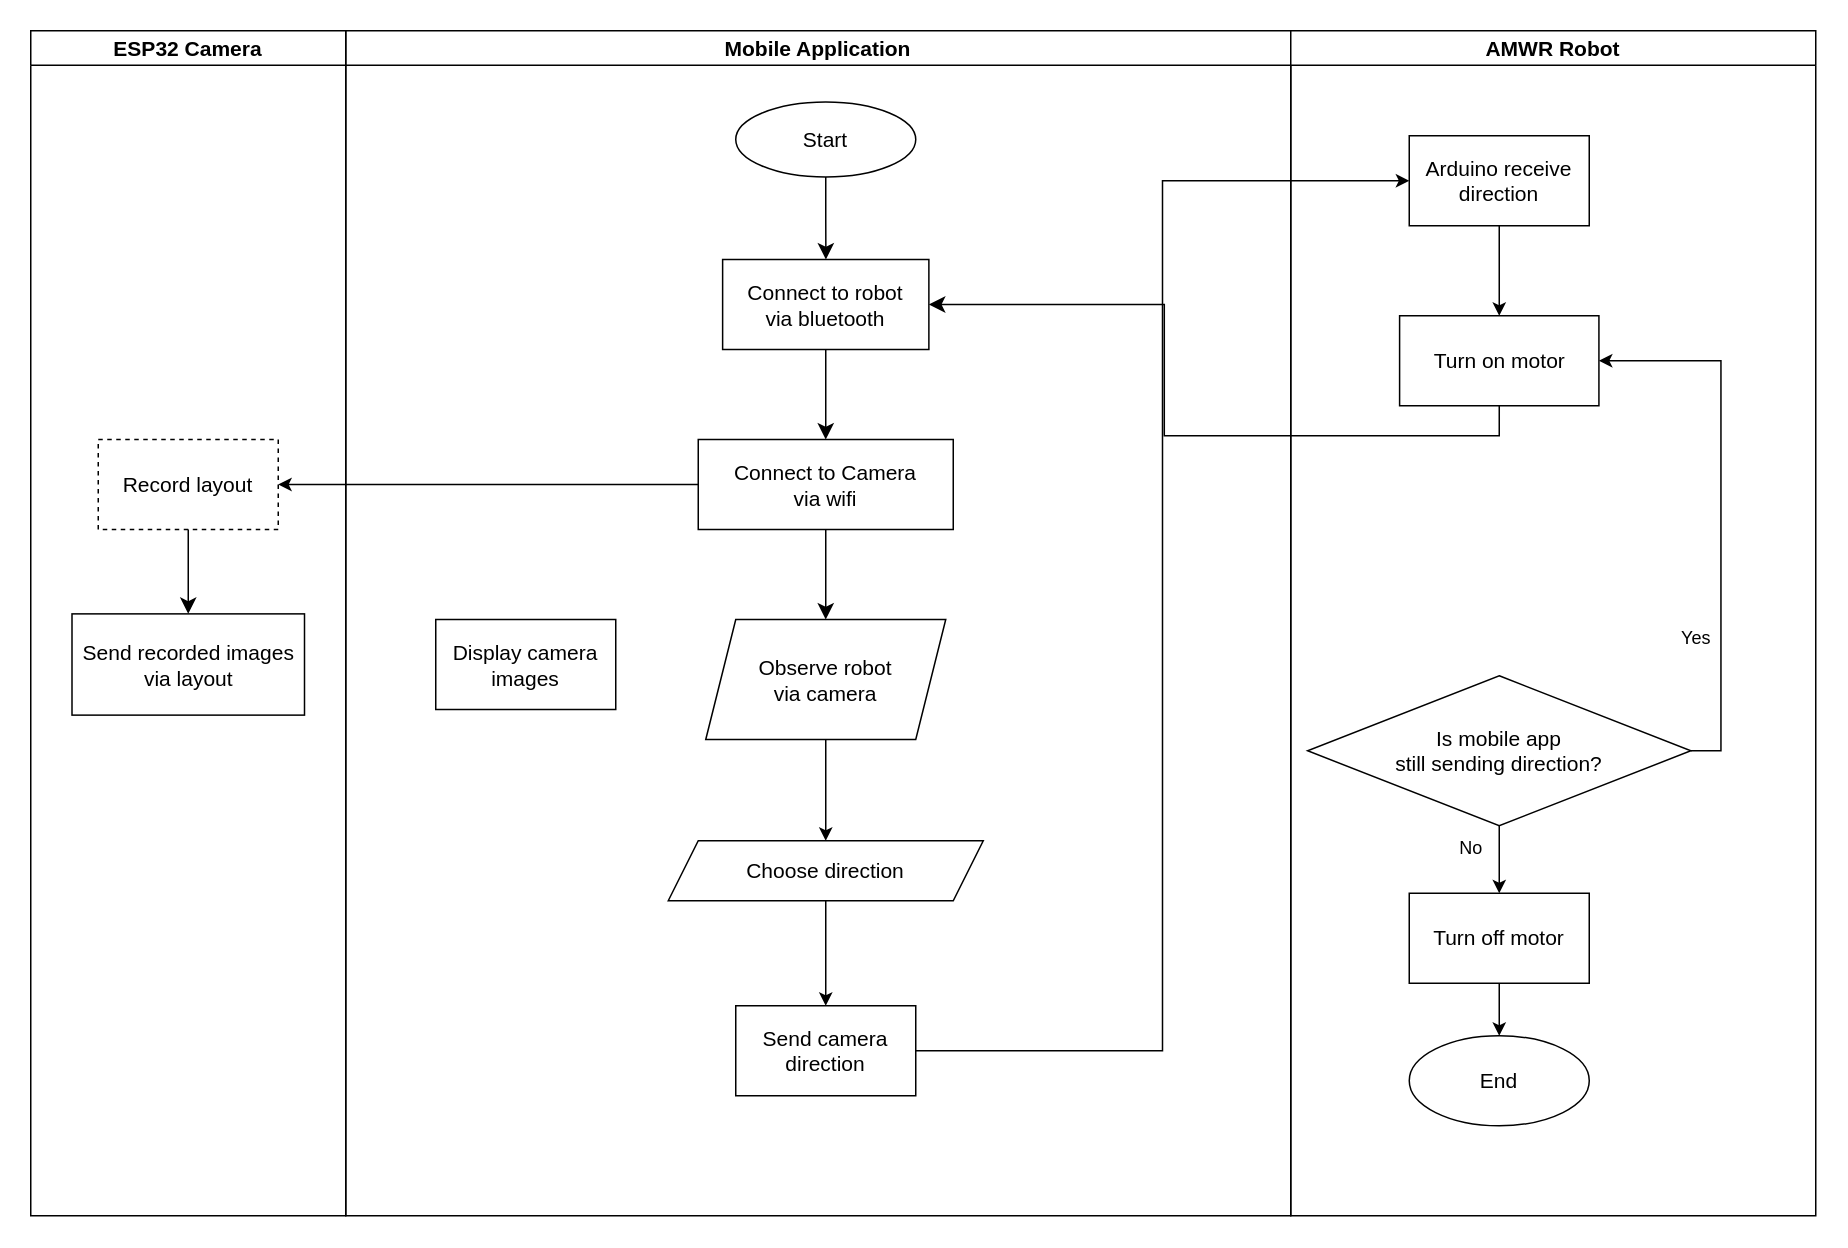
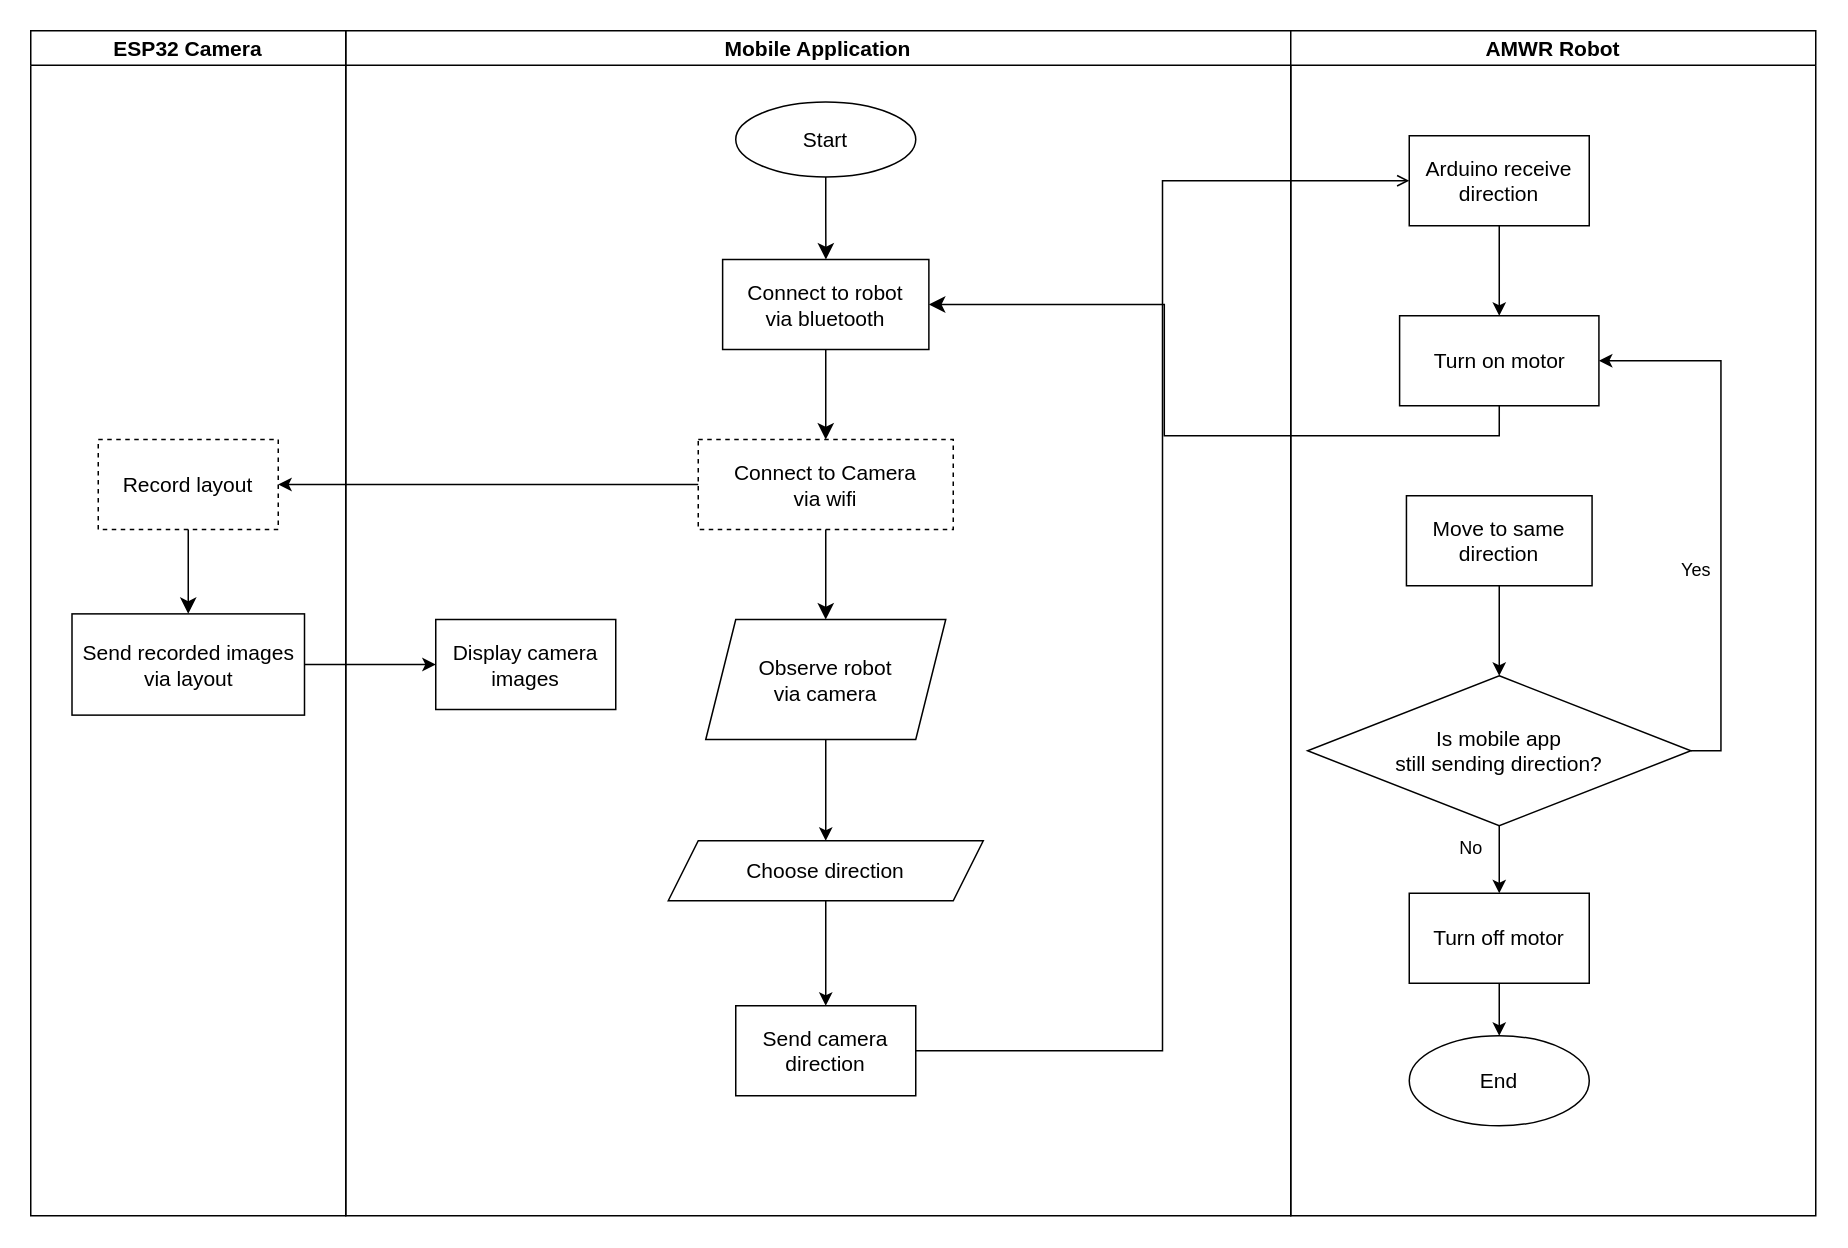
- <mxCell id="36" style="edgeStyle=orthogonalEdgeStyle;rounded=0;orthogonalLoop=1;jettySize=auto;html=1;exitX=1;exitY=0.5;exitDx=0;exitDy=0;entryX=0;entryY=0.5;entryDx=0;entryDy=0;" parent="1" source="4" target="17" edge="1"><mxGeometry relative="1" as="geometry" /></mxCell>
+ <mxCell id="36" style="edgeStyle=orthogonalEdgeStyle;rounded=0;orthogonalLoop=1;jettySize=auto;html=1;exitX=1;exitY=0.5;exitDx=0;exitDy=0;entryX=0;entryY=0.5;entryDx=0;entryDy=0;endArrow=open;" parent="1" source="4" target="17" edge="1"><mxGeometry relative="1" as="geometry" /></mxCell>
- <mxCell id="5" value="&lt;div&gt;Connect to Camera &lt;br&gt;&lt;/div&gt;&lt;div&gt;via wifi&lt;/div&gt;" style="whiteSpace=wrap;html=1;fontSize=14;" parent="2" vertex="1"><mxGeometry x="235" y="272.5" width="170" height="60" as="geometry" /></mxCell>
+ <mxCell id="5" value="&lt;div&gt;Connect to Camera &lt;br&gt;&lt;/div&gt;&lt;div&gt;via wifi&lt;/div&gt;" style="whiteSpace=wrap;html=1;fontSize=14;dashed=1;" parent="2" vertex="1"><mxGeometry x="235" y="272.5" width="170" height="60" as="geometry" /></mxCell>
+ <mxCell id="20" value="Move to same direction" style="whiteSpace=wrap;html=1;fontSize=14;" parent="15" vertex="1"><mxGeometry x="77.13" y="310" width="123.75" height="60" as="geometry" /></mxCell>
+ <mxCell id="27" style="edgeStyle=orthogonalEdgeStyle;rounded=0;orthogonalLoop=1;jettySize=auto;html=1;exitX=0.5;exitY=1;exitDx=0;exitDy=0;entryX=0.5;entryY=0;entryDx=0;entryDy=0;" parent="15" source="20" target="26" edge="1"><mxGeometry relative="1" as="geometry"><mxPoint x="139" y="660" as="targetPoint" /></mxGeometry></mxCell>
- <mxCell id="29" value="Yes" style="text;html=1;align=center;verticalAlign=middle;resizable=0;points=[];autosize=1;strokeColor=none;fillColor=none;" parent="15" vertex="1"><mxGeometry x="250" y="390" width="40" height="30" as="geometry" /></mxCell>
+ <mxCell id="29" value="Yes" style="text;html=1;align=center;verticalAlign=middle;resizable=0;points=[];autosize=1;strokeColor=none;fillColor=none;" parent="15" vertex="1"><mxGeometry x="250" y="345" width="40" height="30" as="geometry" /></mxCell>
+ <mxCell id="35" style="edgeStyle=orthogonalEdgeStyle;rounded=0;orthogonalLoop=1;jettySize=auto;html=1;exitX=1;exitY=0.5;exitDx=0;exitDy=0;entryX=0;entryY=0.5;entryDx=0;entryDy=0;" parent="1" source="32" target="6" edge="1"><mxGeometry relative="1" as="geometry" /></mxCell>
